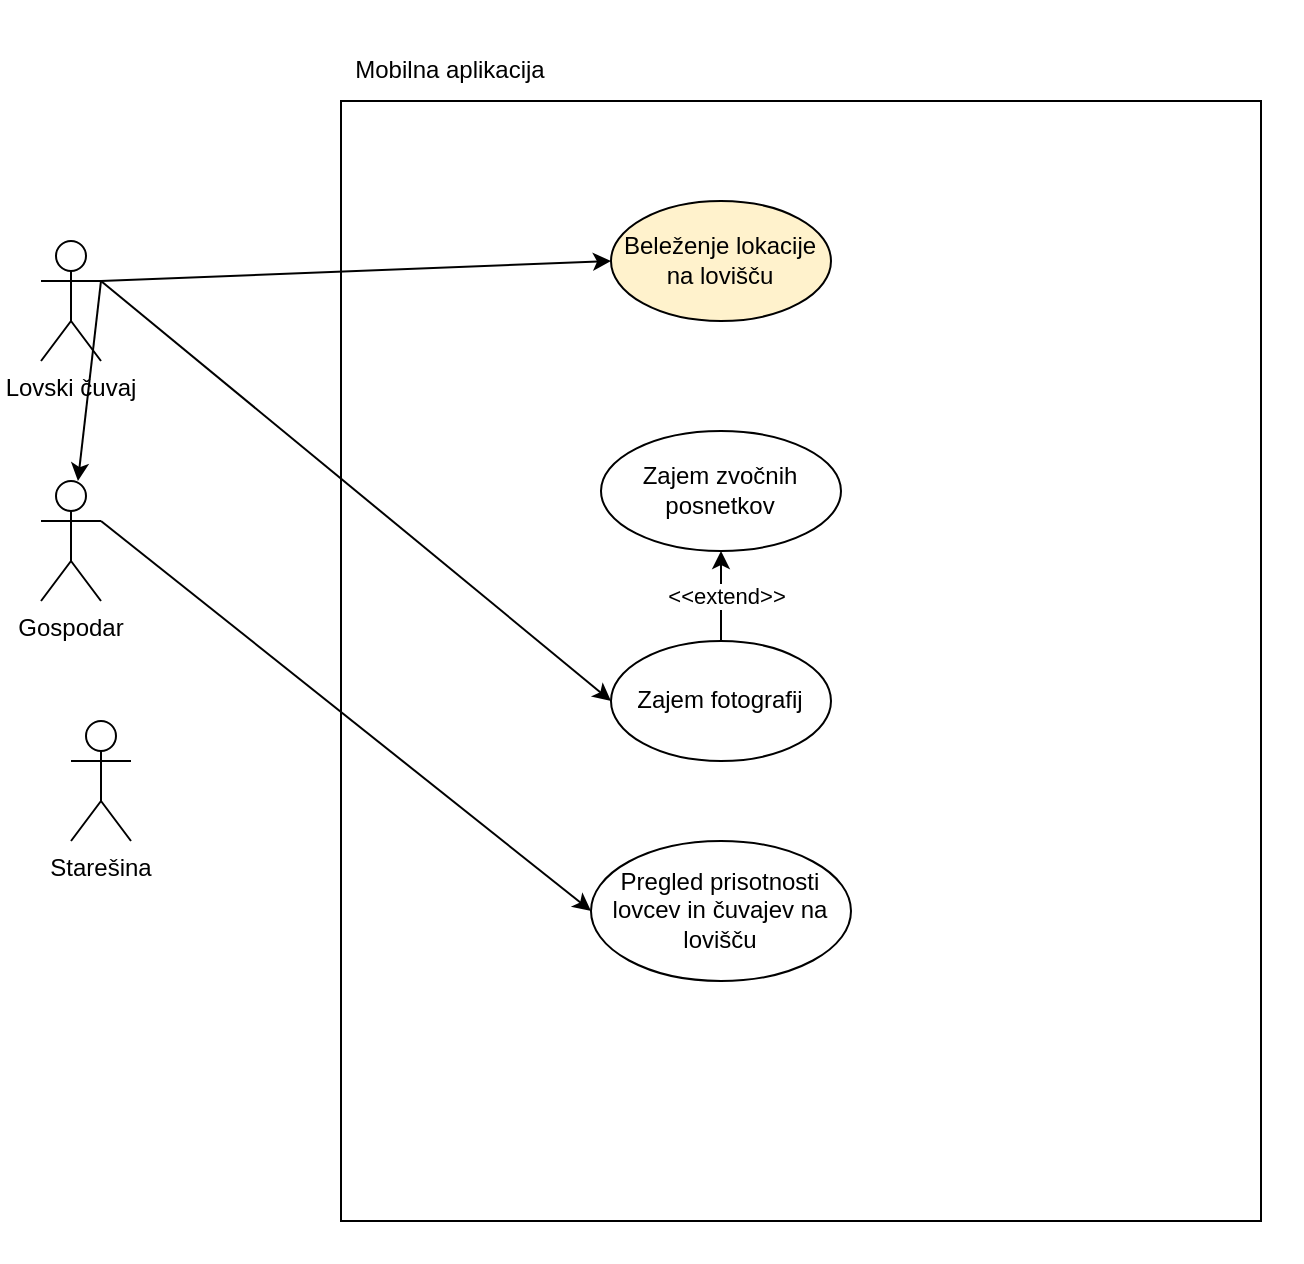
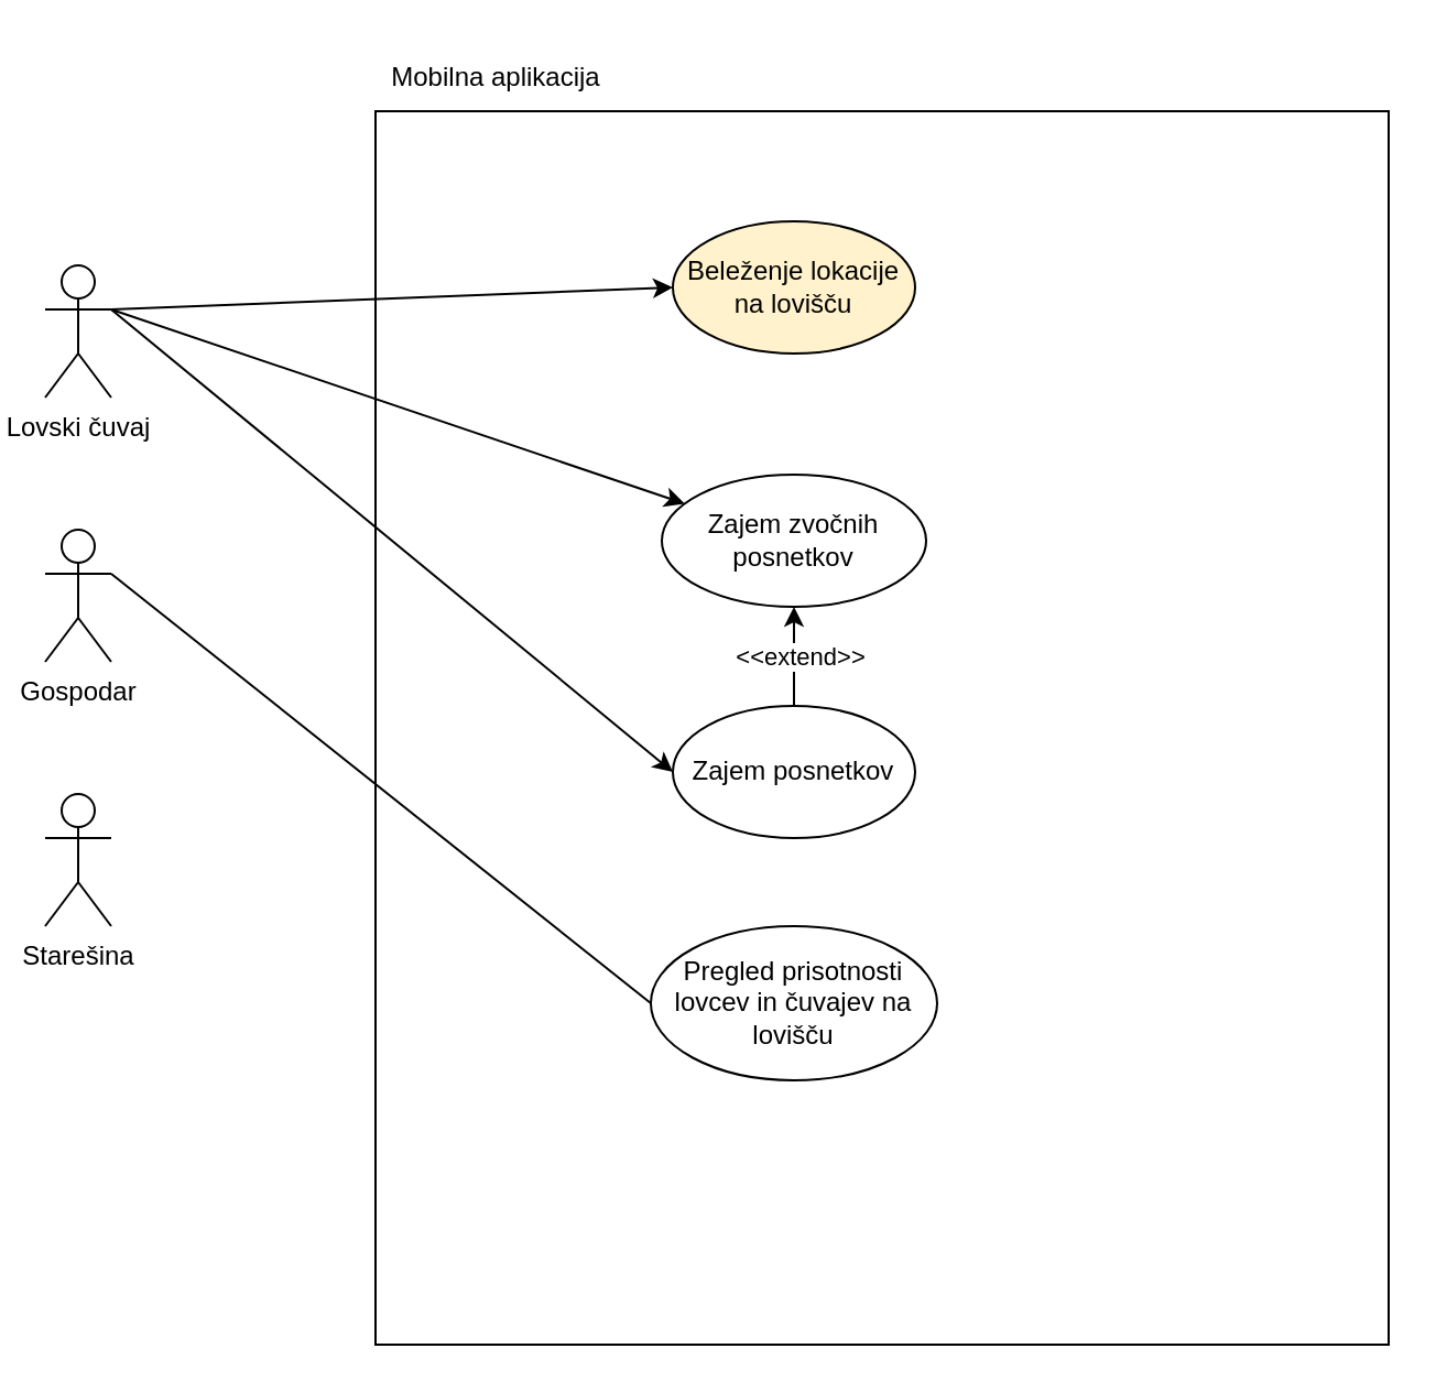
- <mxCell id="7" value="" style="endArrow=classic;html=1;rounded=0;exitX=1;exitY=0.333;exitDx=0;exitDy=0;exitPerimeter=0;" parent="1" source="3" target="5" edge="1"><mxGeometry width="50" height="50" relative="1" as="geometry"><mxPoint x="360" y="350" as="sourcePoint" /><mxPoint x="410" y="300" as="targetPoint" /></mxGeometry></mxCell>
+ <mxCell id="7" value="" style="endArrow=classic;html=1;rounded=0;exitX=1;exitY=0.333;exitDx=0;exitDy=0;exitPerimeter=0;" parent="1" source="3" target="6" edge="1"><mxGeometry width="50" height="50" relative="1" as="geometry"><mxPoint x="360" y="350" as="sourcePoint" /><mxPoint x="410" y="300" as="targetPoint" /></mxGeometry></mxCell>
- <mxCell id="8" value="Zajem fotografij" style="ellipse;whiteSpace=wrap;html=1;" parent="1" vertex="1"><mxGeometry x="305" y="320" width="110" height="60" as="geometry" /></mxCell>
+ <mxCell id="8" value="Zajem posnetkov" style="ellipse;whiteSpace=wrap;html=1;" parent="1" vertex="1"><mxGeometry x="305" y="320" width="110" height="60" as="geometry" /></mxCell>
- <mxCell id="4" value="Starešina" style="shape=umlActor;verticalLabelPosition=bottom;verticalAlign=top;html=1;outlineConnect=0;" parent="1" vertex="1"><mxGeometry x="35" y="360" width="30" height="60" as="geometry" /></mxCell>
+ <mxCell id="4" value="Starešina" style="shape=umlActor;verticalLabelPosition=bottom;verticalAlign=top;html=1;outlineConnect=0;" parent="1" vertex="1"><mxGeometry x="20" y="360" width="30" height="60" as="geometry" /></mxCell>
- <mxCell id="12" value="" style="endArrow=classic;html=1;rounded=0;exitX=1;exitY=0.333;exitDx=0;exitDy=0;exitPerimeter=0;entryX=0;entryY=0.5;entryDx=0;entryDy=0;" parent="1" source="5" target="11" edge="1"><mxGeometry width="50" height="50" relative="1" as="geometry"><mxPoint x="360" y="350" as="sourcePoint" /><mxPoint x="410" y="300" as="targetPoint" /></mxGeometry></mxCell>
+ <mxCell id="12" value="" style="endArrow=none;html=1;rounded=0;exitX=1;exitY=0.333;exitDx=0;exitDy=0;exitPerimeter=0;entryX=0;entryY=0.5;entryDx=0;entryDy=0;" parent="1" source="5" target="11" edge="1"><mxGeometry width="50" height="50" relative="1" as="geometry"><mxPoint x="360" y="350" as="sourcePoint" /><mxPoint x="410" y="300" as="targetPoint" /></mxGeometry></mxCell>
